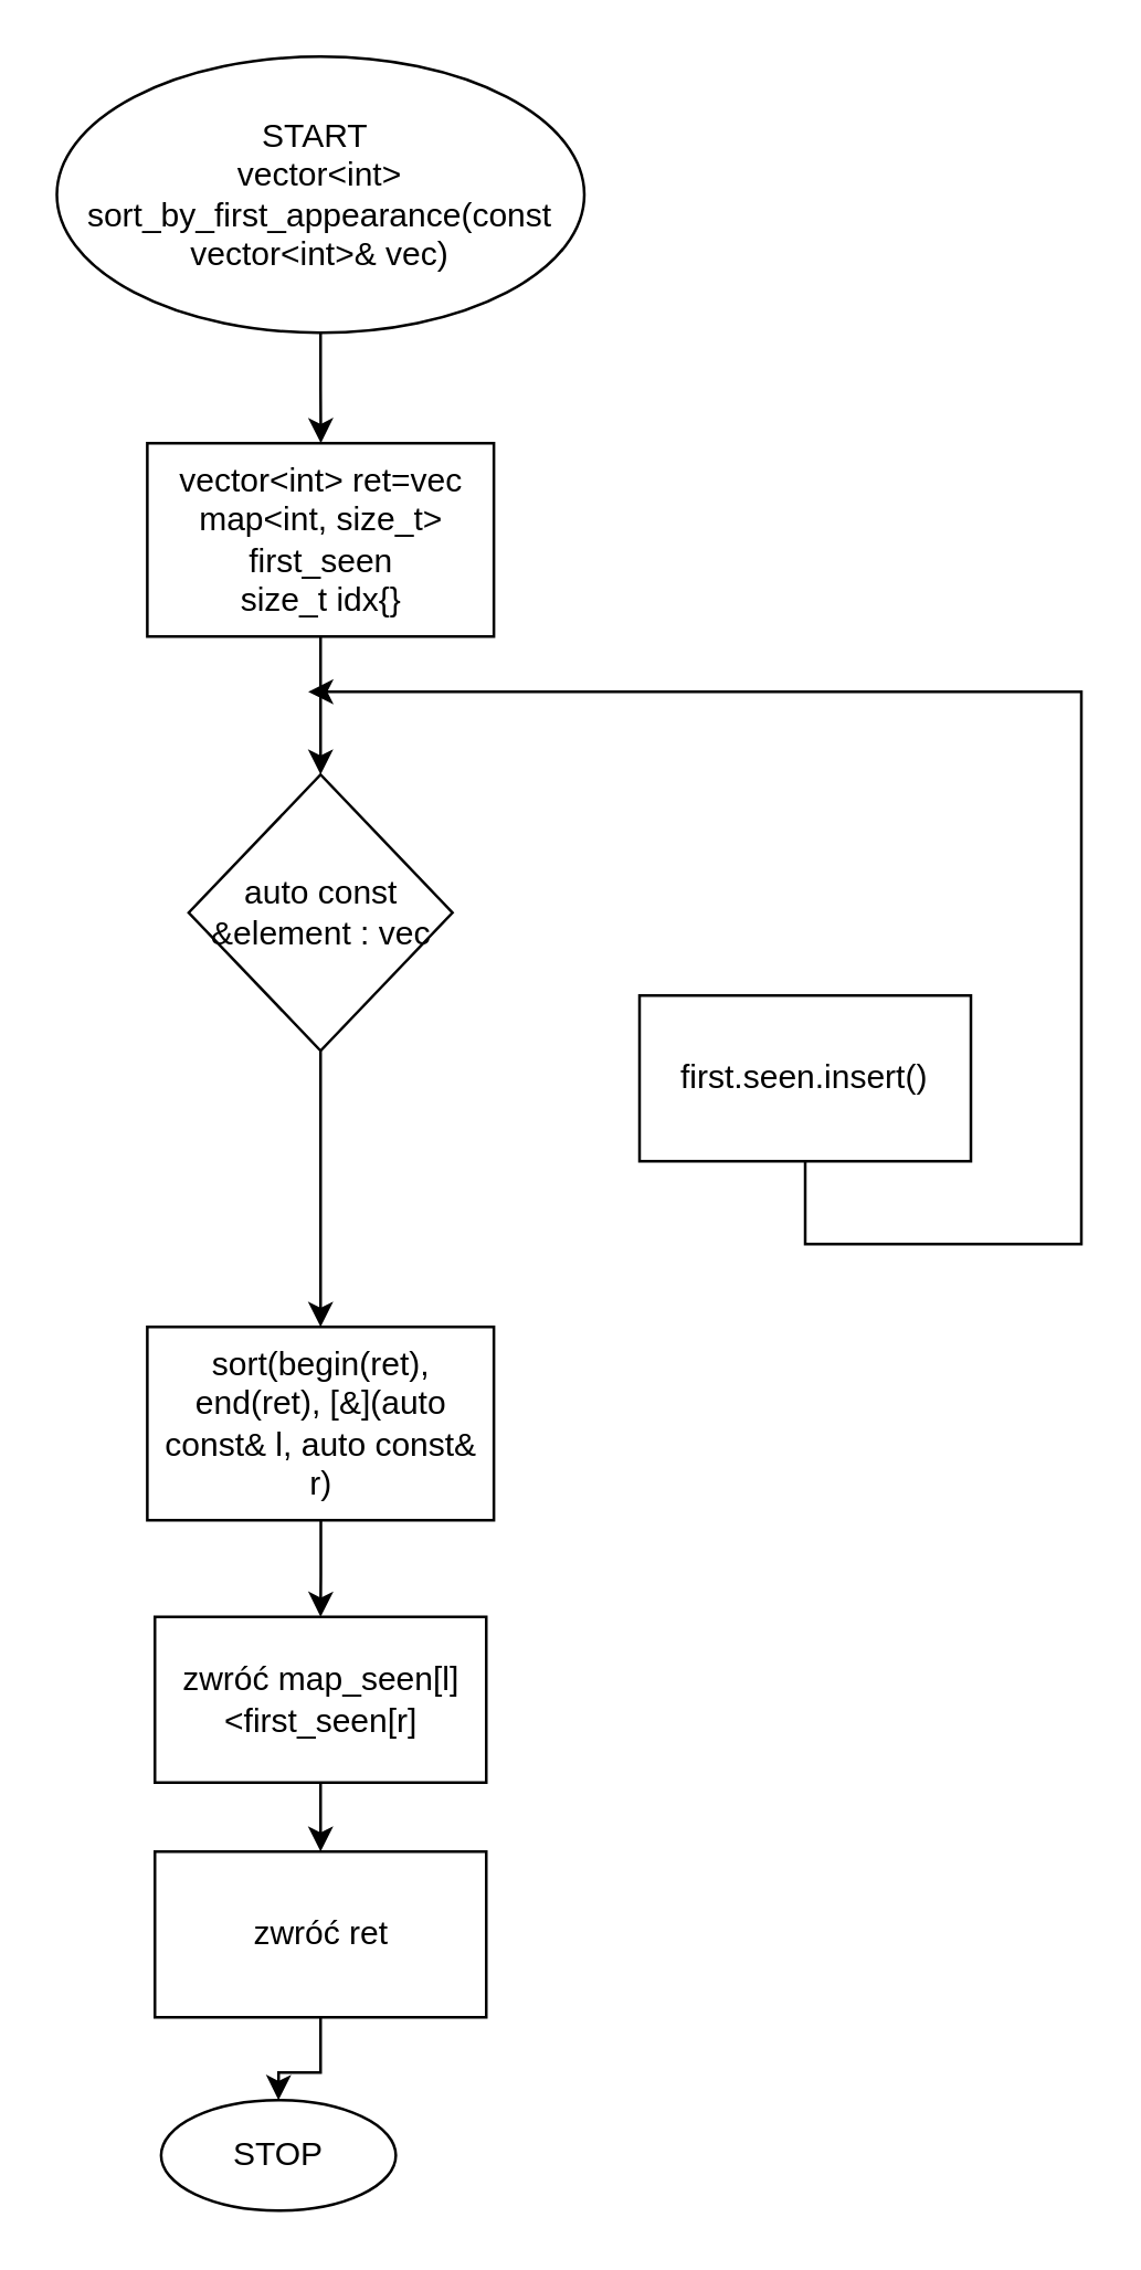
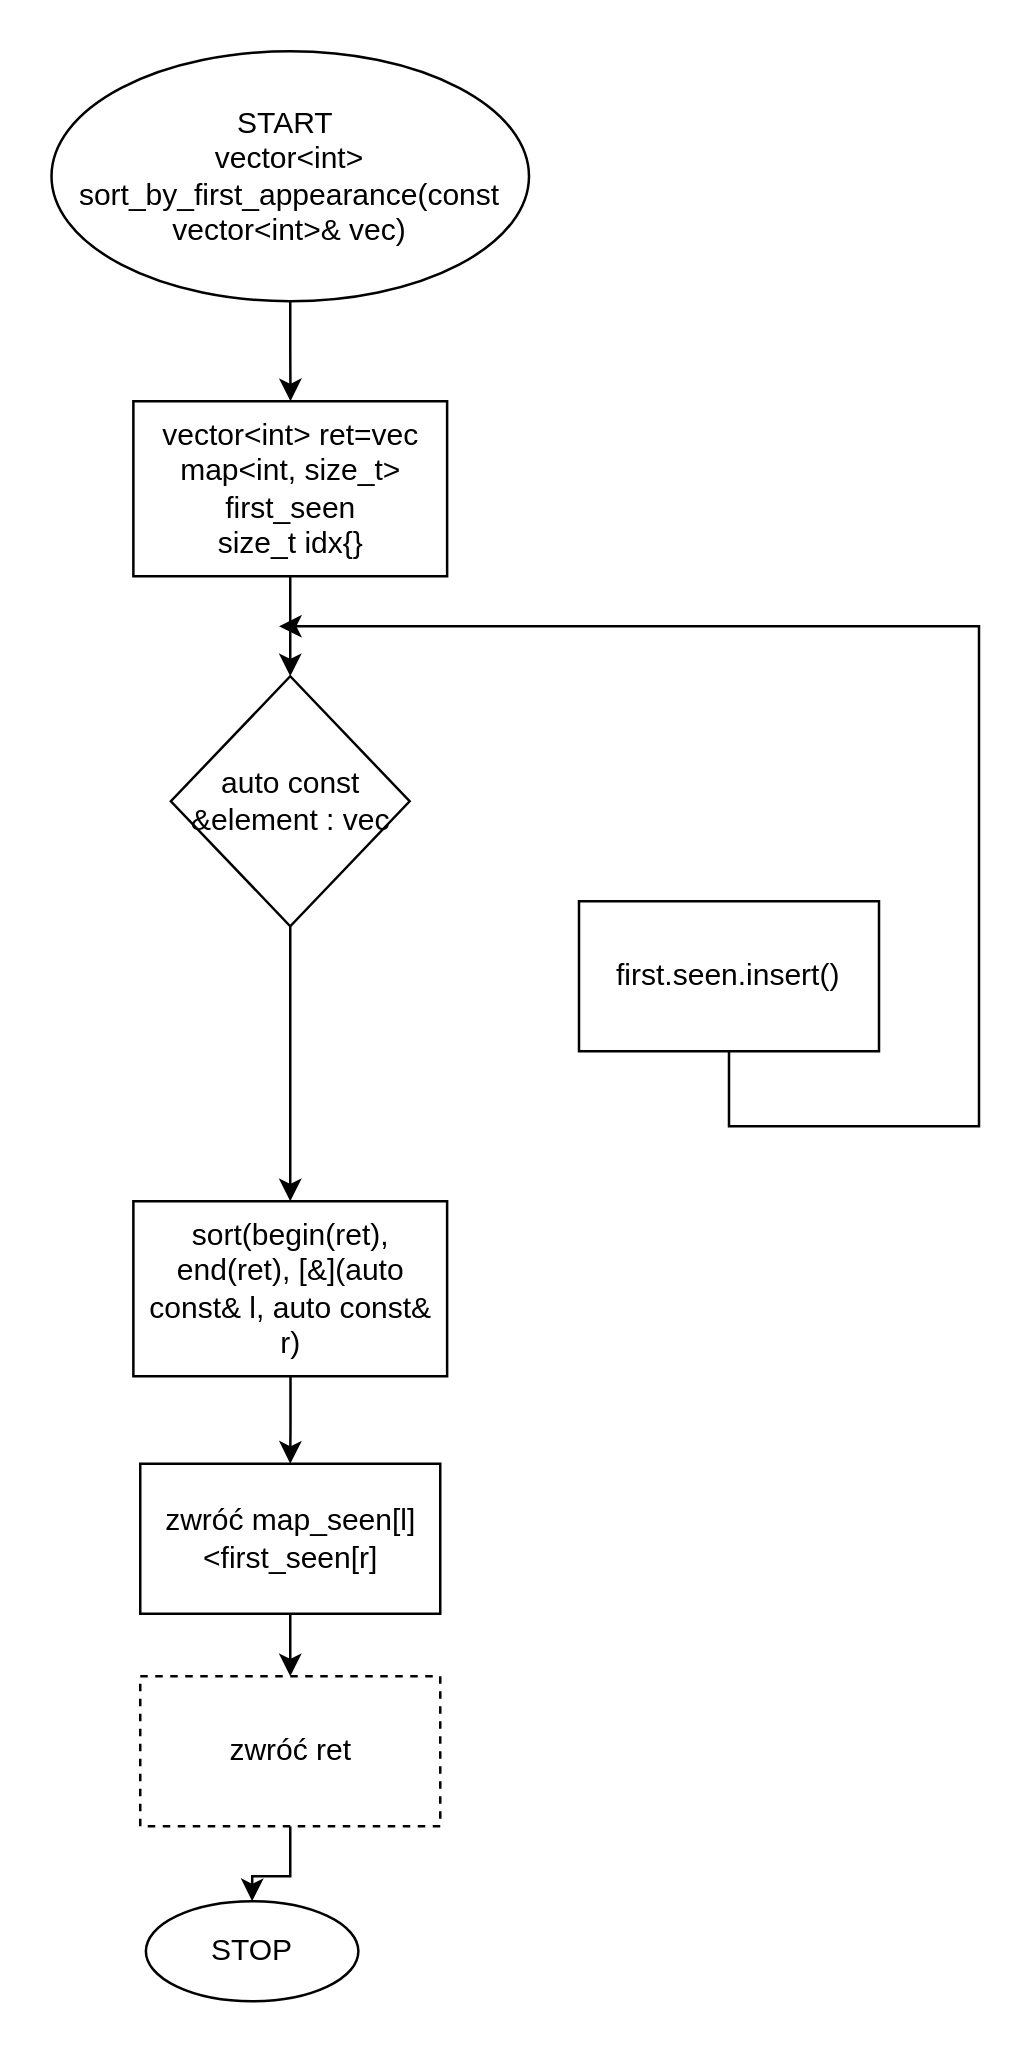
- <mxCell id="7" value="auto const &amp;amp;element : vec" style="rhombus;whiteSpace=wrap;html=1;" parent="1" vertex="1"><mxGeometry x="67.75" y="280" width="95.5" height="100" as="geometry" /></mxCell>
+ <mxCell id="7" value="auto const &amp;amp;element : vec" style="rhombus;whiteSpace=wrap;html=1;" parent="1" vertex="1"><mxGeometry x="67.75" y="270" width="95.5" height="100" as="geometry" /></mxCell>
- <mxCell id="15" value="zwróć ret" style="whiteSpace=wrap;html=1;" parent="1" vertex="1"><mxGeometry x="55.5" y="670" width="120" height="60" as="geometry" /></mxCell>
+ <mxCell id="15" value="zwróć ret" style="whiteSpace=wrap;html=1;dashed=1;" parent="1" vertex="1"><mxGeometry x="55.5" y="670" width="120" height="60" as="geometry" /></mxCell>
